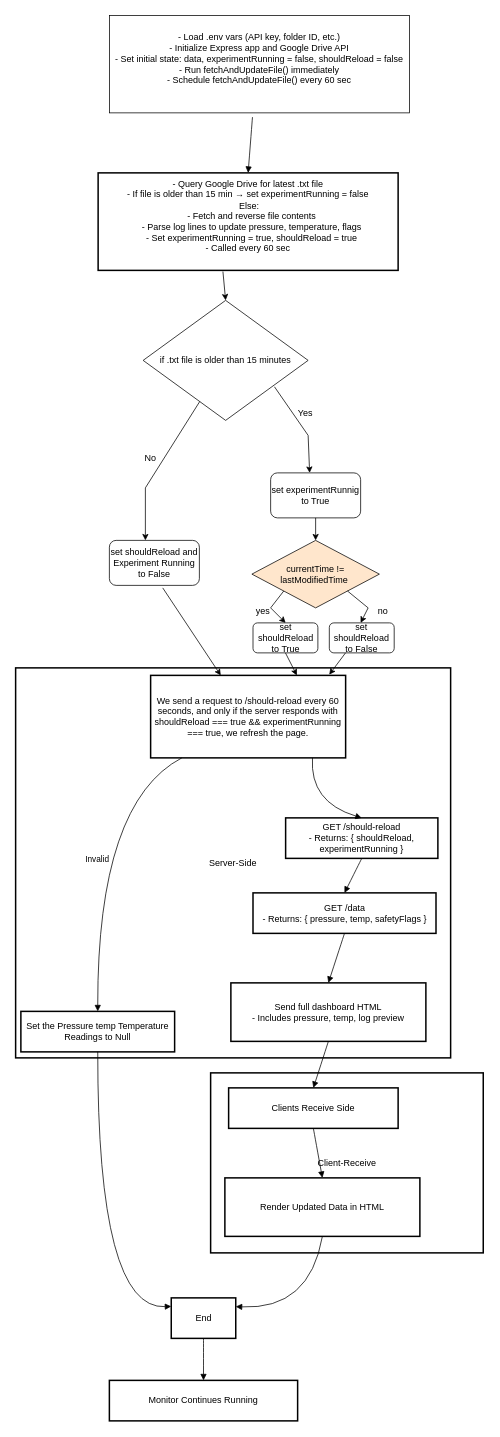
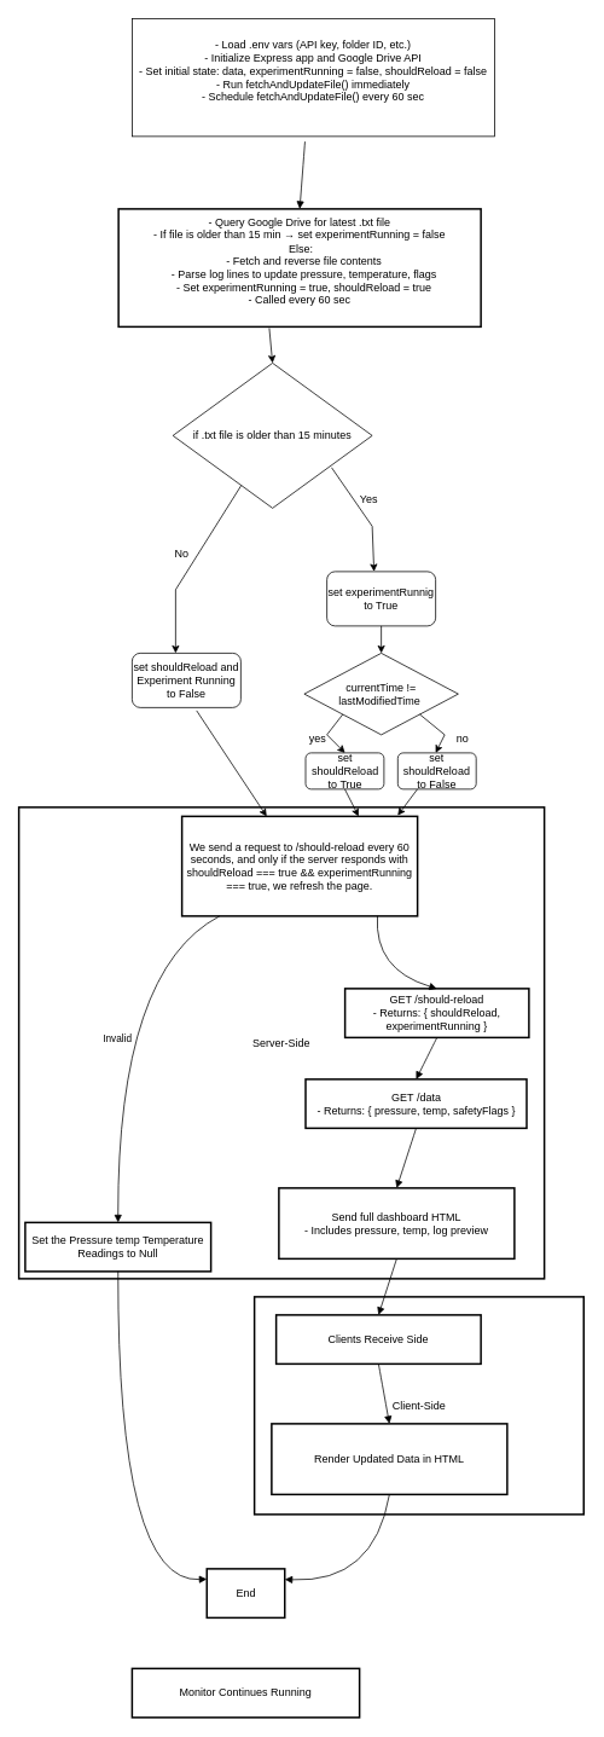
- <mxCell id="34" value="currentTime != lastModifiedTime&amp;nbsp;" style="rhombus;whiteSpace=wrap;html=1;fillColor=#ffe6cc;" vertex="1" parent="1"><mxGeometry x="335" y="720" width="170" height="90" as="geometry" /></mxCell>
+ <mxCell id="34" value="currentTime != lastModifiedTime&amp;nbsp;" style="rhombus;whiteSpace=wrap;html=1;" vertex="1" parent="1"><mxGeometry x="335" y="720" width="170" height="90" as="geometry" /></mxCell>
- <mxCell id="3" value="Client-Receive" style="whiteSpace=wrap;strokeWidth=2;" parent="1" vertex="1"><mxGeometry x="280" y="1430" width="363.5" height="240" as="geometry" /></mxCell>
+ <mxCell id="3" value="Client-Side" style="whiteSpace=wrap;strokeWidth=2;" parent="1" vertex="1"><mxGeometry x="280" y="1430" width="363.5" height="240" as="geometry" /></mxCell>
- <mxCell id="23" value="" style="curved=1;startArrow=none;endArrow=block;exitX=0.5;exitY=1;entryX=0.5;entryY=0;" parent="1" source="12" target="13" edge="1"><mxGeometry relative="1" as="geometry"><Array as="points" /></mxGeometry></mxCell>
